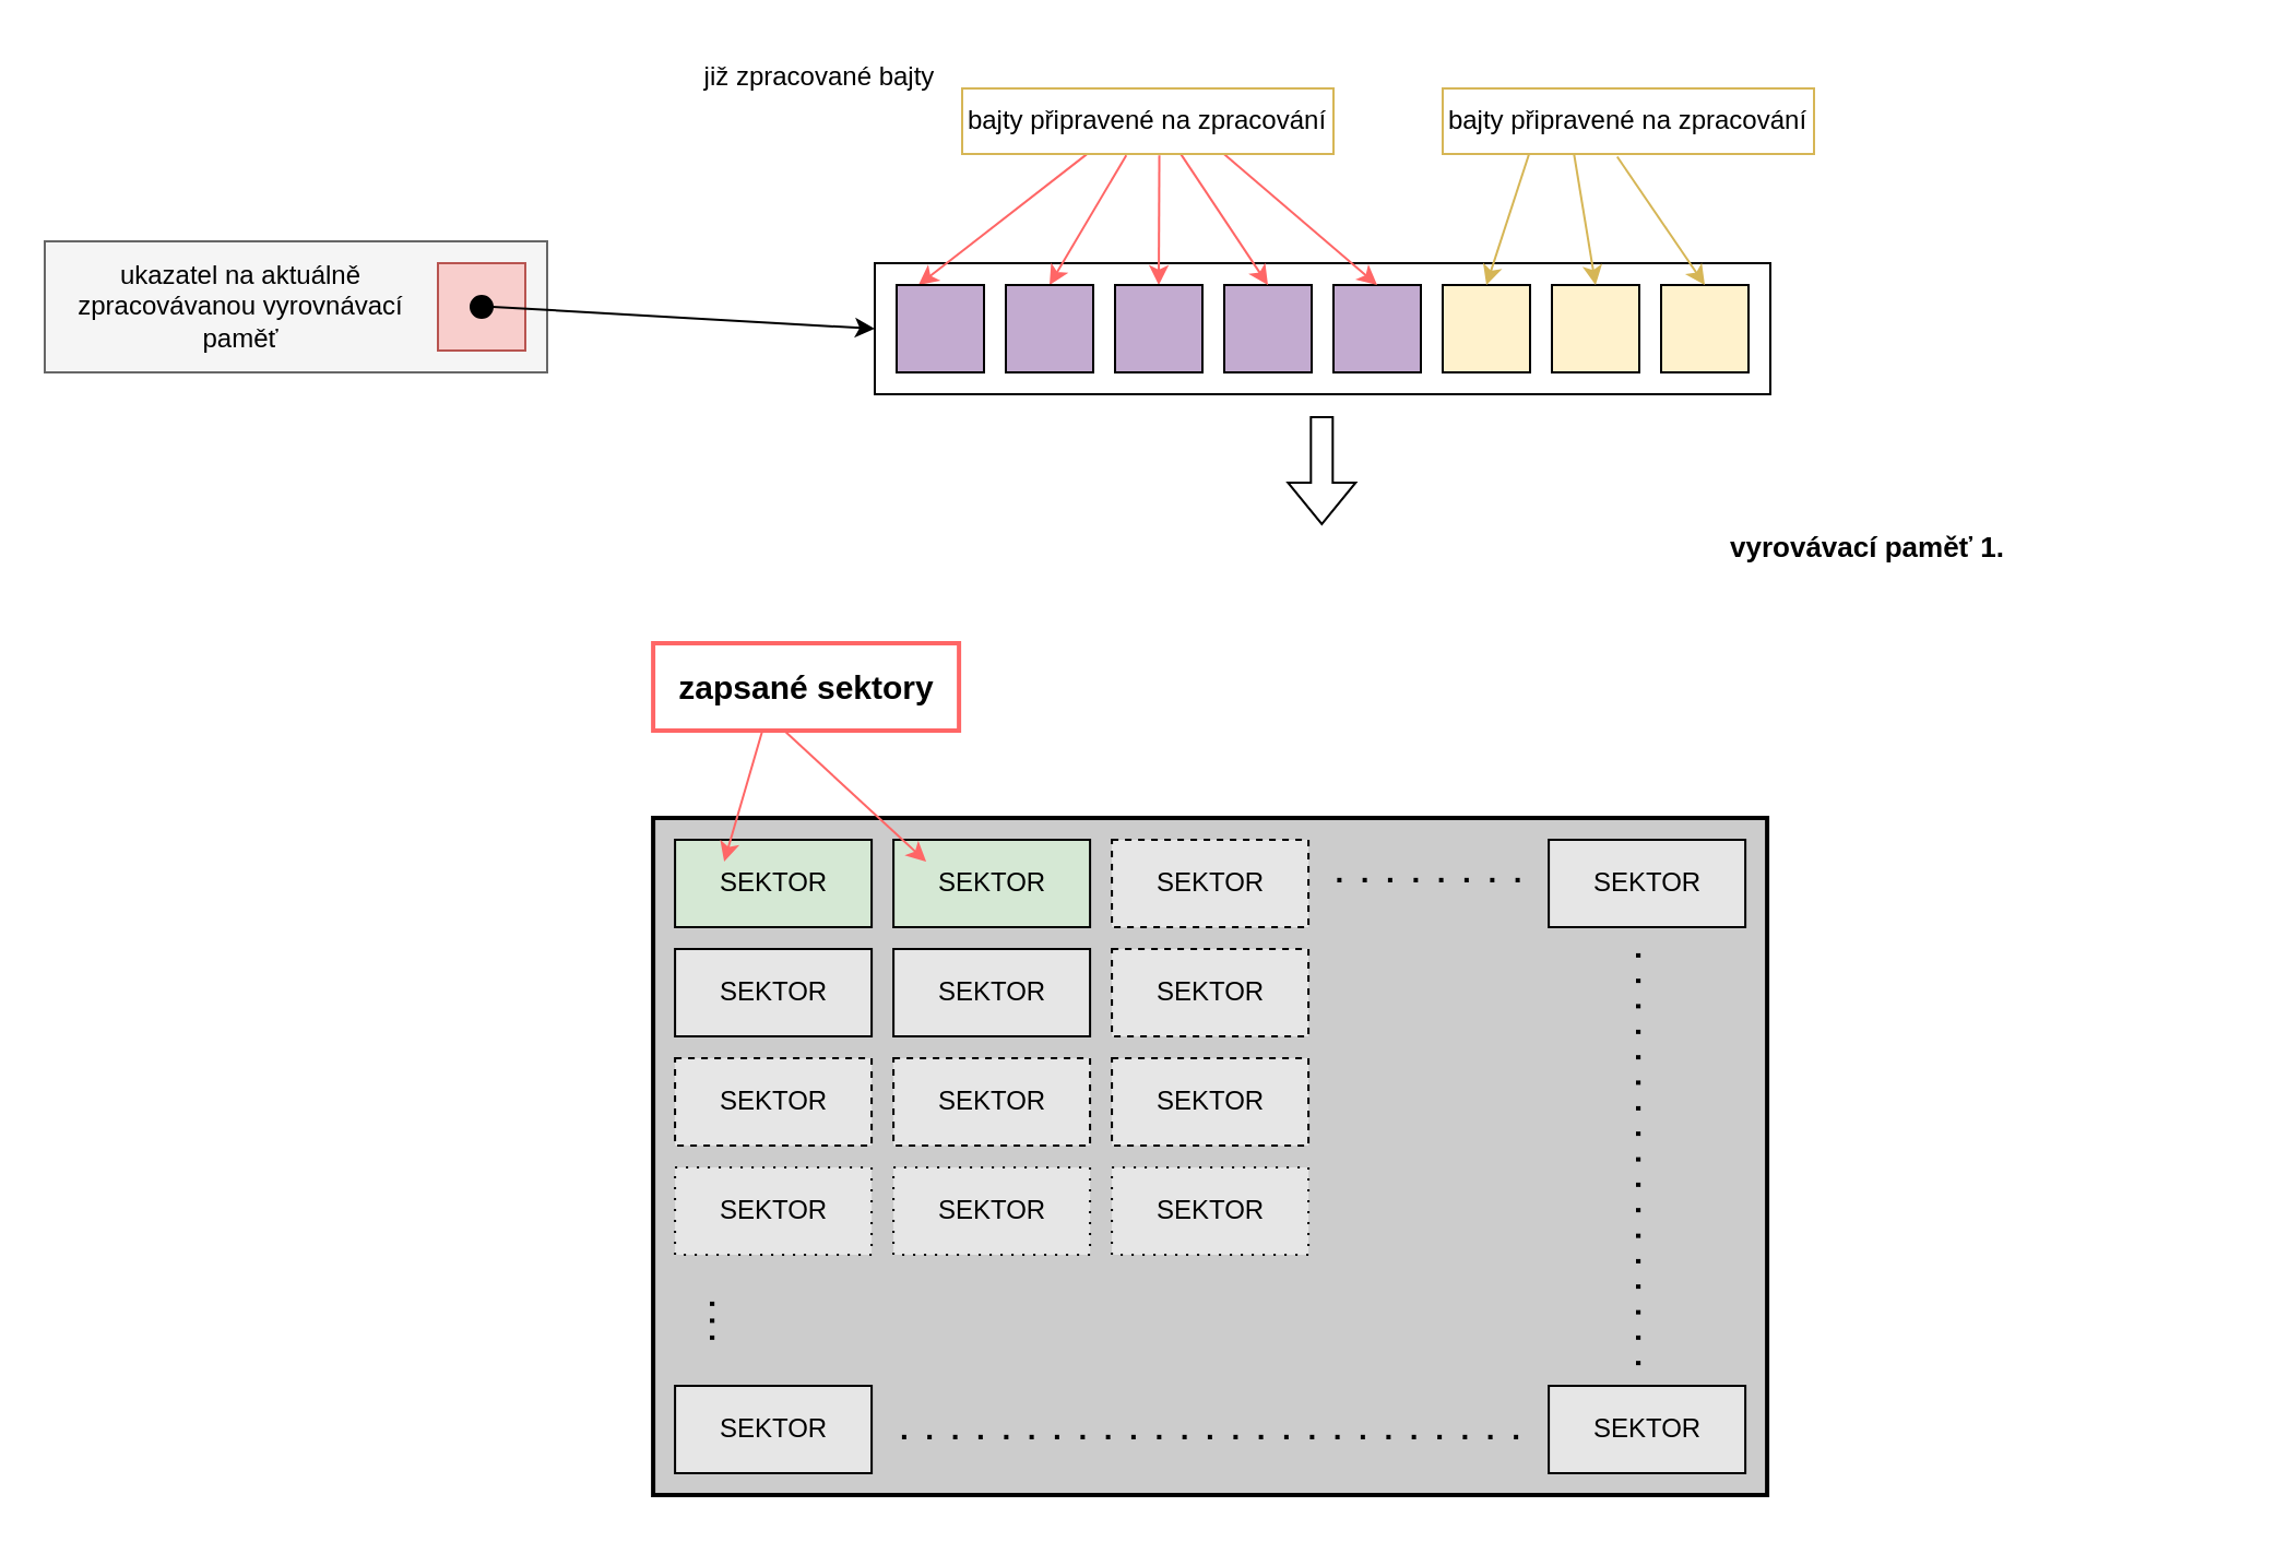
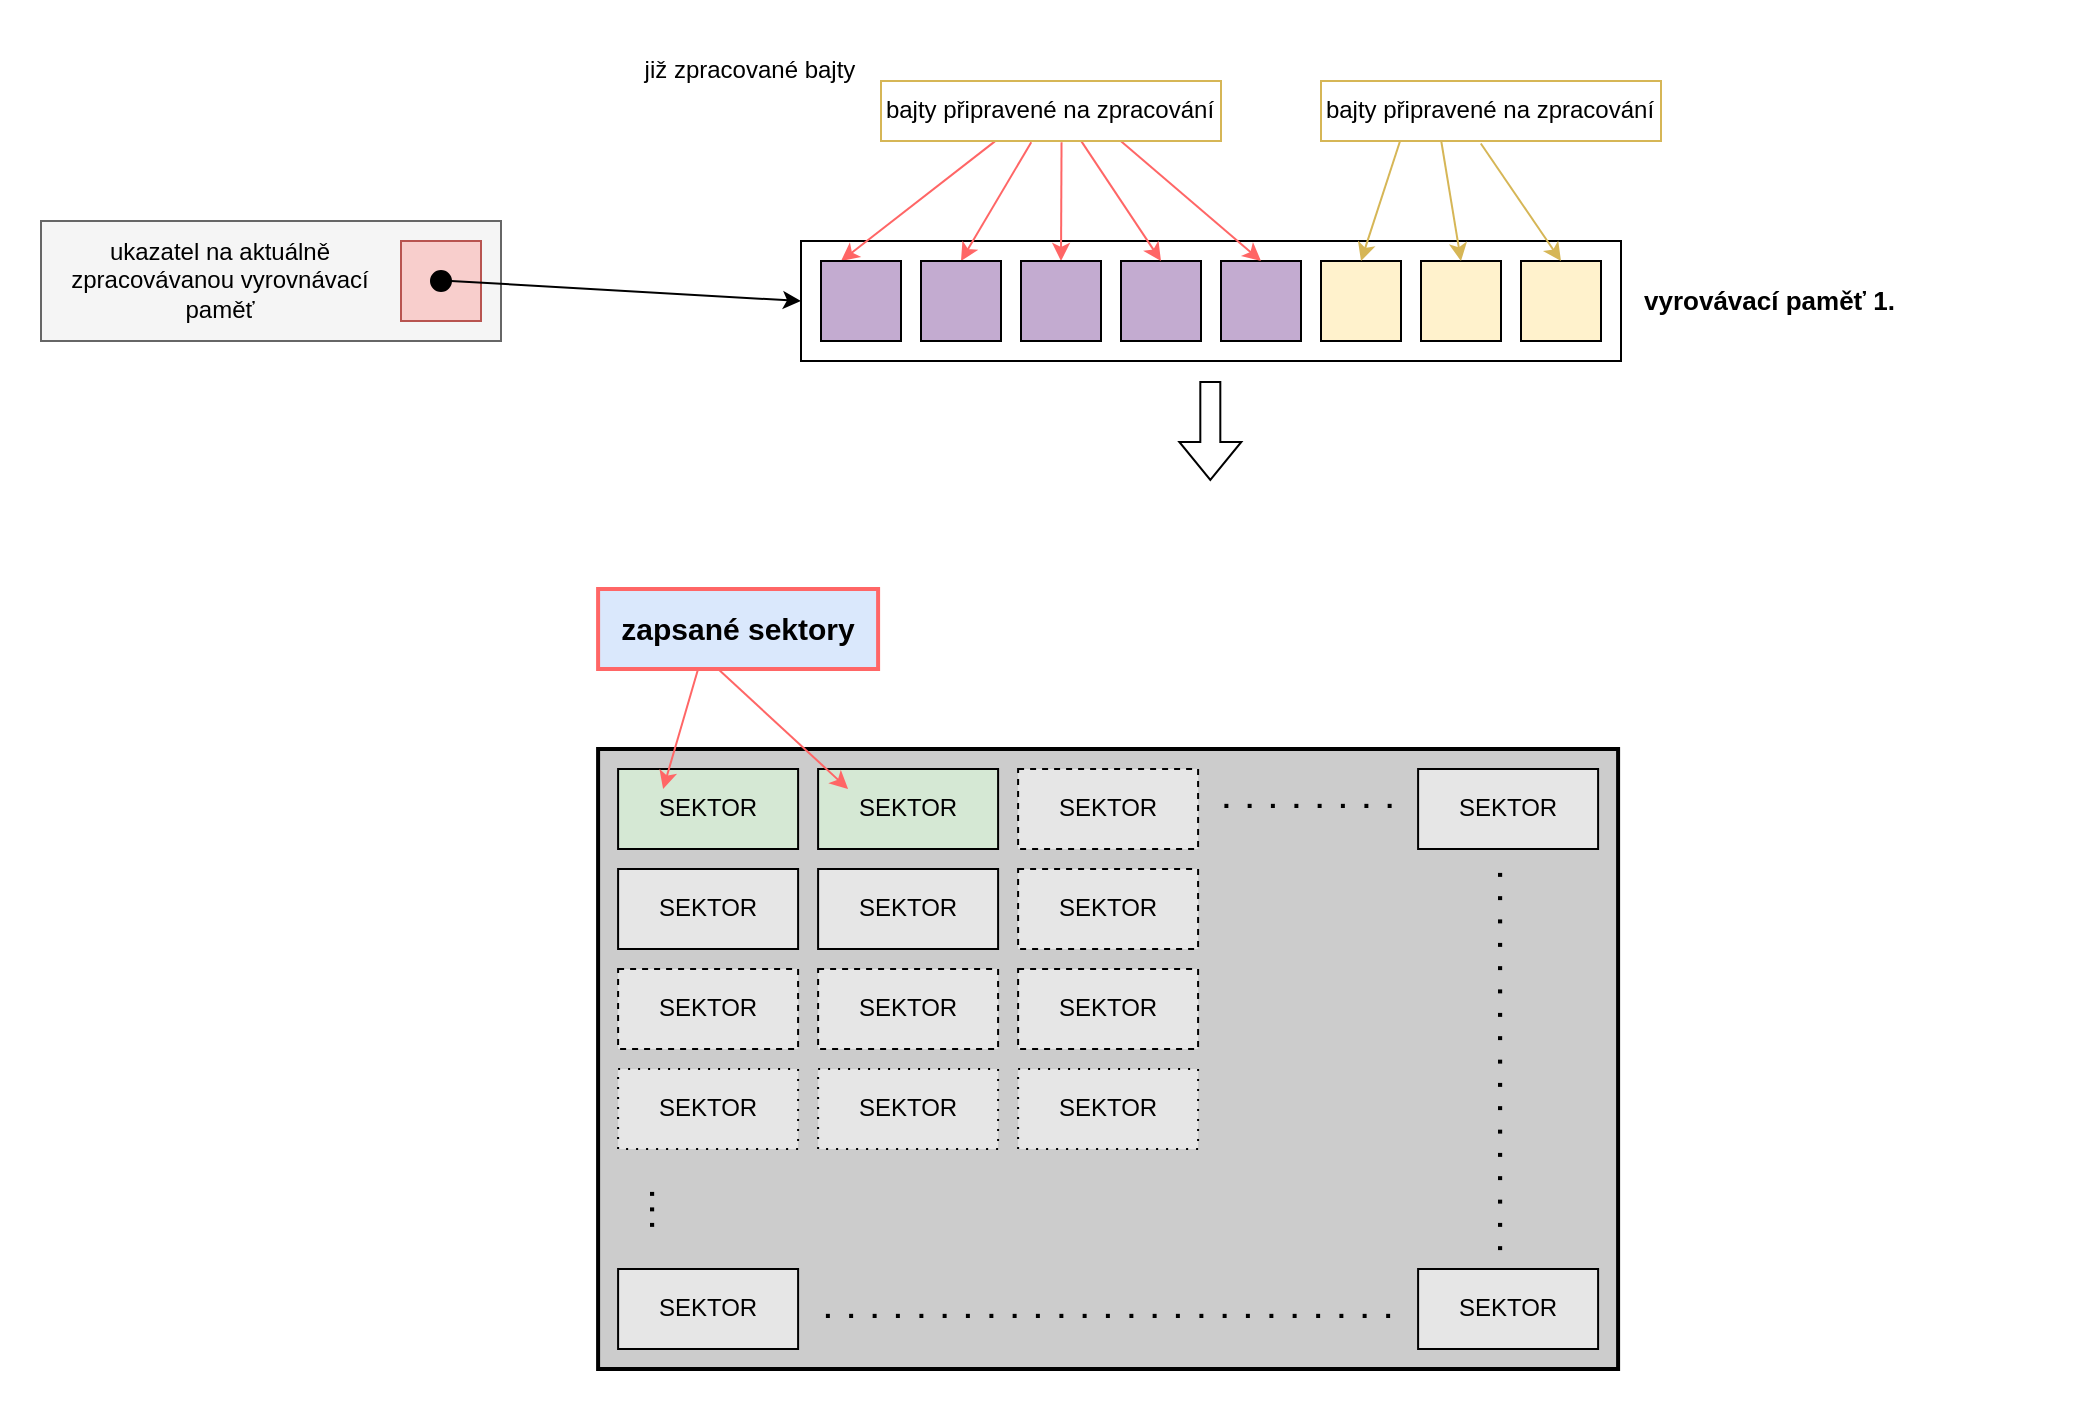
- <mxCell id="15" value="&lt;font style=&quot;font-size: 13px;&quot;&gt;&lt;b&gt;vyrovávací paměť 1.&lt;/b&gt;&lt;/font&gt;" style="text;html=1;align=left;verticalAlign=middle;whiteSpace=wrap;rounded=0;" parent="1" vertex="1"><mxGeometry x="790" y="235" width="200" height="30" as="geometry" /></mxCell>
+ <mxCell id="15" value="&lt;font style=&quot;font-size: 13px;&quot;&gt;&lt;b&gt;vyrovávací paměť 1.&lt;/b&gt;&lt;/font&gt;" style="text;html=1;align=left;verticalAlign=middle;whiteSpace=wrap;rounded=0;" parent="1" vertex="1"><mxGeometry x="820" y="135" width="200" height="30" as="geometry" /></mxCell>
- <mxCell id="73" value="&lt;font style=&quot;font-size: 15px;&quot;&gt;&lt;b&gt;zapsané sektory&lt;/b&gt;&lt;/font&gt;" style="rounded=0;whiteSpace=wrap;html=1;strokeColor=#FF6666;strokeWidth=2;" parent="1" vertex="1"><mxGeometry x="298.55" y="294" width="140" height="40" as="geometry" /></mxCell>
+ <mxCell id="73" value="&lt;font style=&quot;font-size: 15px;&quot;&gt;&lt;b&gt;zapsané sektory&lt;/b&gt;&lt;/font&gt;" style="rounded=0;whiteSpace=wrap;html=1;strokeColor=#FF6666;strokeWidth=2;fillColor=#dae8fc;" parent="1" vertex="1"><mxGeometry x="298.55" y="294" width="140" height="40" as="geometry" /></mxCell>
